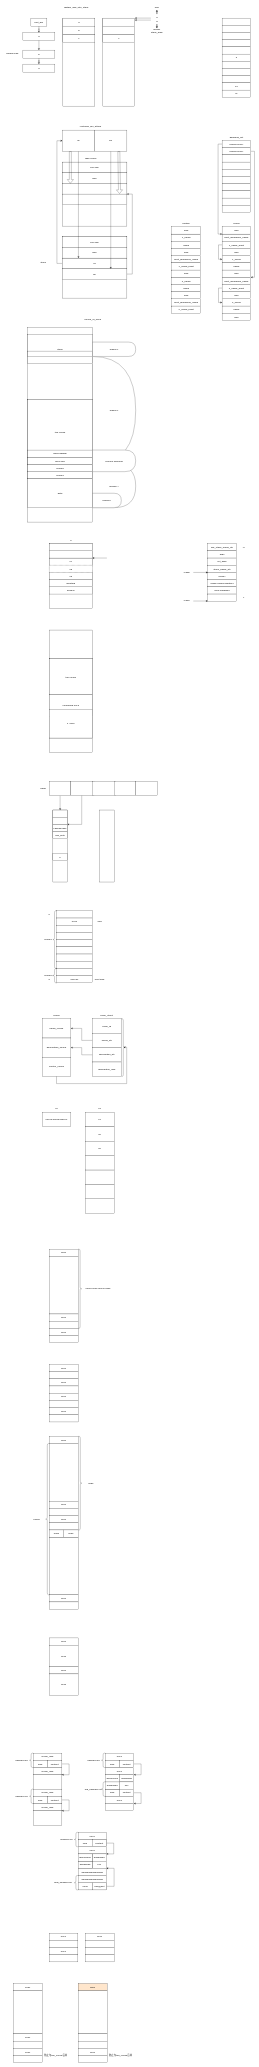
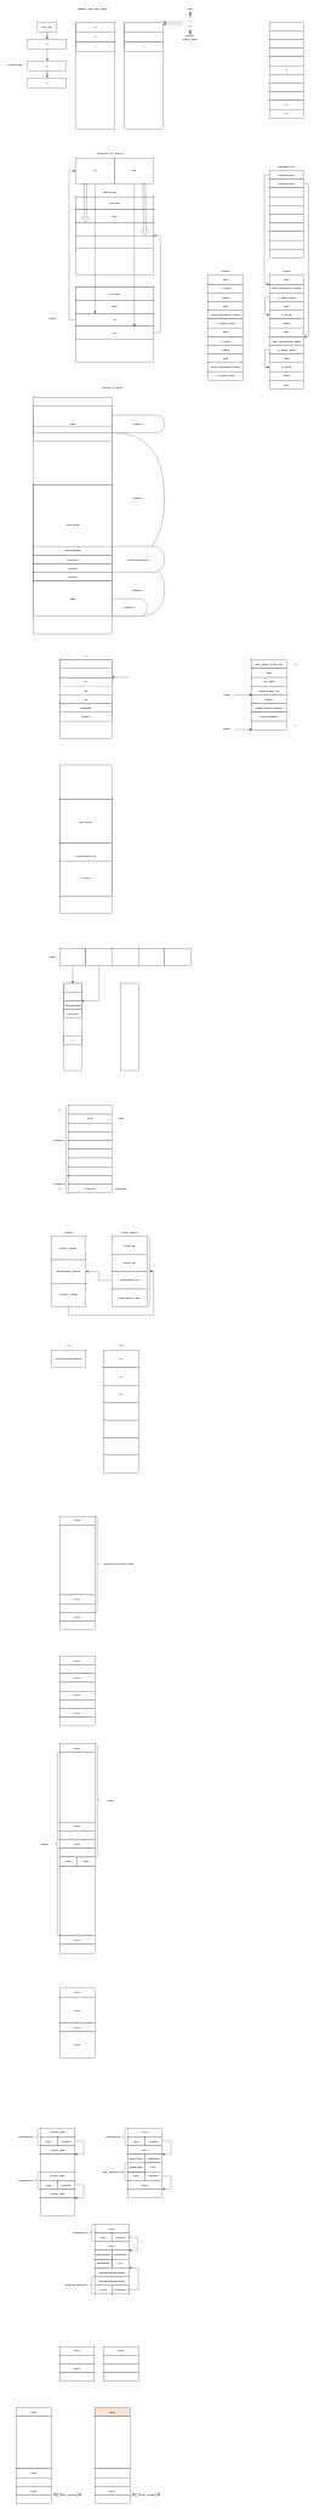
- <mxCell id="117" style="edgeStyle=orthogonalEdgeStyle;rounded=0;orthogonalLoop=1;jettySize=auto;html=1;entryX=1;entryY=0.5;entryDx=0;entryDy=0;" parent="1" source="118" target="126" edge="1"><mxGeometry relative="1" as="geometry" /></mxCell>
